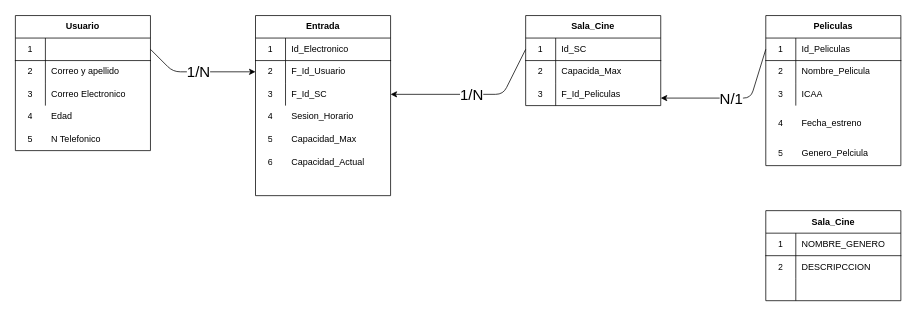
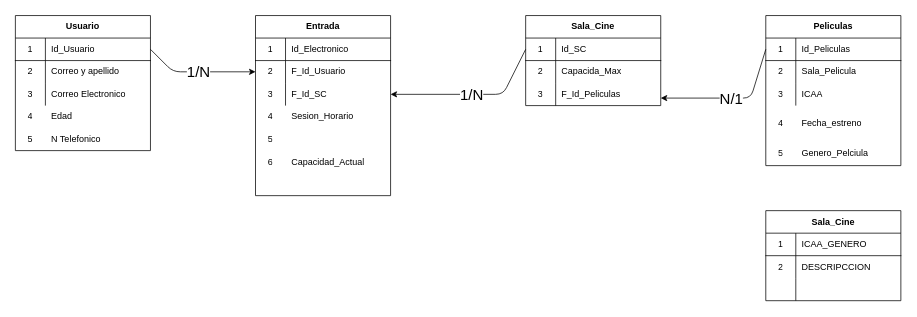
+ <mxCell id="26" value="Id_Usuario" style="shape=partialRectangle;html=1;whiteSpace=wrap;connectable=0;fillColor=none;top=0;left=0;bottom=0;right=0;align=left;spacingLeft=6;overflow=hidden;" parent="24" vertex="1"><mxGeometry x="40" width="140" height="30" as="geometry" /></mxCell>
- <mxCell id="9" value="Nombre_Pelicula" style="shape=partialRectangle;html=1;whiteSpace=wrap;connectable=0;fillColor=none;top=0;left=0;bottom=0;right=0;align=left;spacingLeft=6;overflow=hidden;" parent="7" vertex="1"><mxGeometry x="40" width="140" height="30" as="geometry" /></mxCell>
+ <mxCell id="9" value="Sala_Pelicula" style="shape=partialRectangle;html=1;whiteSpace=wrap;connectable=0;fillColor=none;top=0;left=0;bottom=0;right=0;align=left;spacingLeft=6;overflow=hidden;" parent="7" vertex="1"><mxGeometry x="40" width="140" height="30" as="geometry" /></mxCell>
- <mxCell id="56" value="Capacidad_Max" style="shape=partialRectangle;html=1;whiteSpace=wrap;connectable=0;fillColor=none;top=0;left=0;bottom=0;right=0;align=left;spacingLeft=6;overflow=hidden;" parent="1" vertex="1"><mxGeometry x="380" y="170" width="140" height="30" as="geometry" /></mxCell>
- <mxCell id="65" value="NOMBRE_GENERO" style="shape=partialRectangle;html=1;whiteSpace=wrap;connectable=0;fillColor=none;top=0;left=0;bottom=0;right=0;align=left;spacingLeft=6;overflow=hidden;" vertex="1" parent="63"><mxGeometry x="40" width="140" height="30" as="geometry" /></mxCell>
+ <mxCell id="65" value="ICAA_GENERO" style="shape=partialRectangle;html=1;whiteSpace=wrap;connectable=0;fillColor=none;top=0;left=0;bottom=0;right=0;align=left;spacingLeft=6;overflow=hidden;" vertex="1" parent="63"><mxGeometry x="40" width="140" height="30" as="geometry" /></mxCell>
